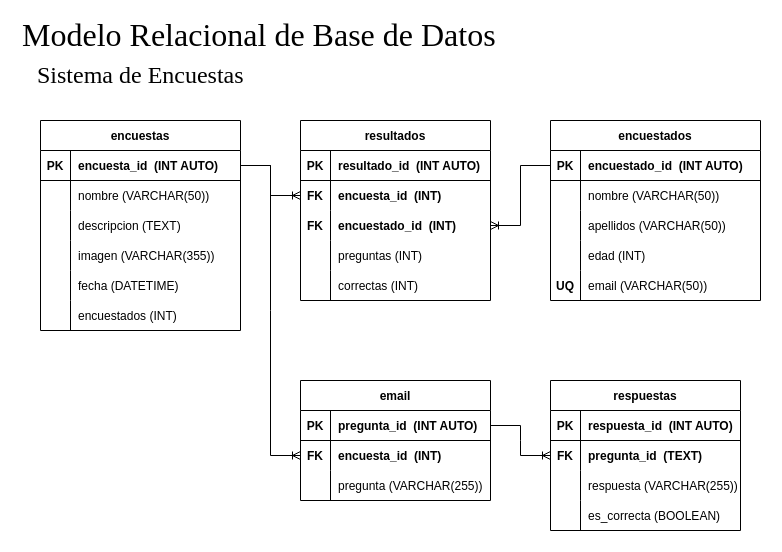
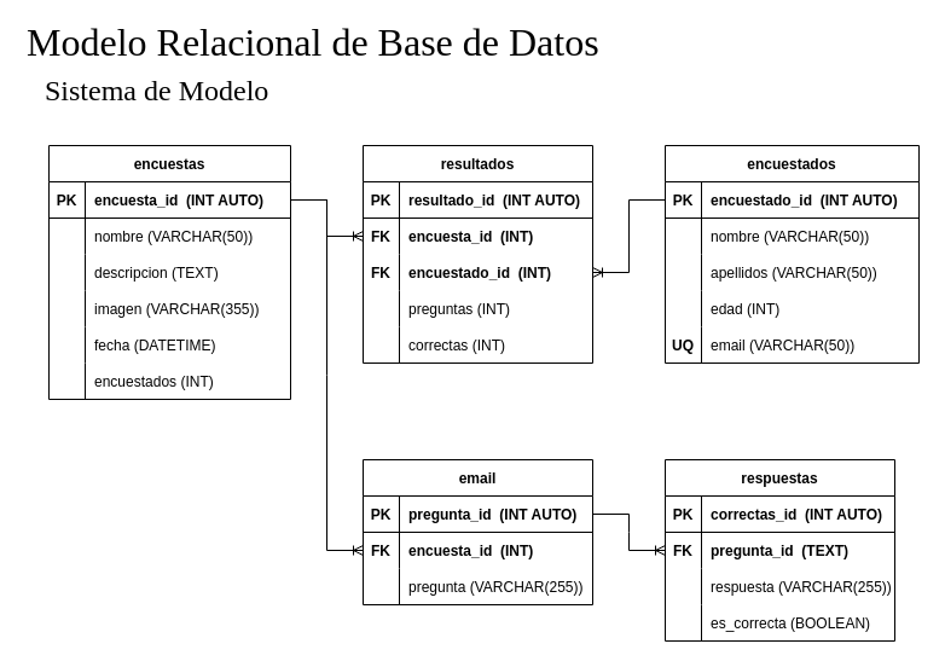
- <mxCell id="22" value="Sistema de Encuestas" style="text;strokeColor=none;align=left;fillColor=none;html=1;verticalAlign=middle;whiteSpace=wrap;rounded=0;fontSize=24;fontFamily=Tahoma;" vertex="1" parent="1"><mxGeometry x="35" y="60" width="570" height="30" as="geometry" /></mxCell>
+ <mxCell id="22" value="Sistema de Modelo" style="text;strokeColor=none;align=left;fillColor=none;html=1;verticalAlign=middle;whiteSpace=wrap;rounded=0;fontSize=24;fontFamily=Tahoma;" vertex="1" parent="1"><mxGeometry x="35" y="60" width="570" height="30" as="geometry" /></mxCell>
- <mxCell id="36" value="respuesta_id  (INT AUTO)" style="shape=partialRectangle;connectable=0;fillColor=none;top=0;left=0;bottom=0;right=0;align=left;spacingLeft=6;fontStyle=1;overflow=hidden;" vertex="1" parent="34"><mxGeometry x="30" width="160" height="30" as="geometry"><mxRectangle width="160" height="30" as="alternateBounds" /></mxGeometry></mxCell>
+ <mxCell id="36" value="correctas_id  (INT AUTO)" style="shape=partialRectangle;connectable=0;fillColor=none;top=0;left=0;bottom=0;right=0;align=left;spacingLeft=6;fontStyle=1;overflow=hidden;" vertex="1" parent="34"><mxGeometry x="30" width="160" height="30" as="geometry"><mxRectangle width="160" height="30" as="alternateBounds" /></mxGeometry></mxCell>
